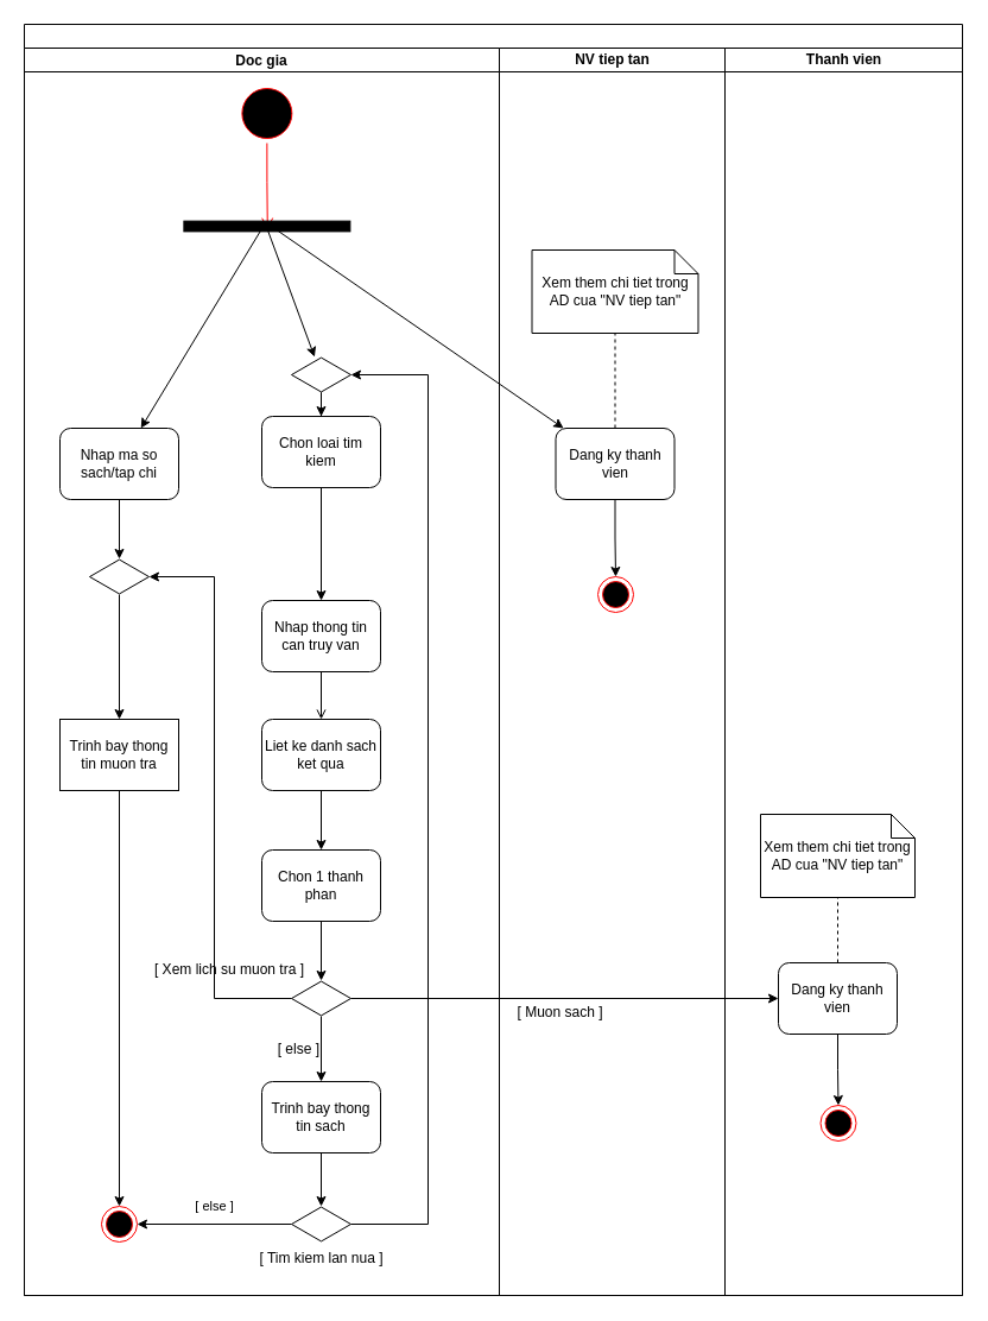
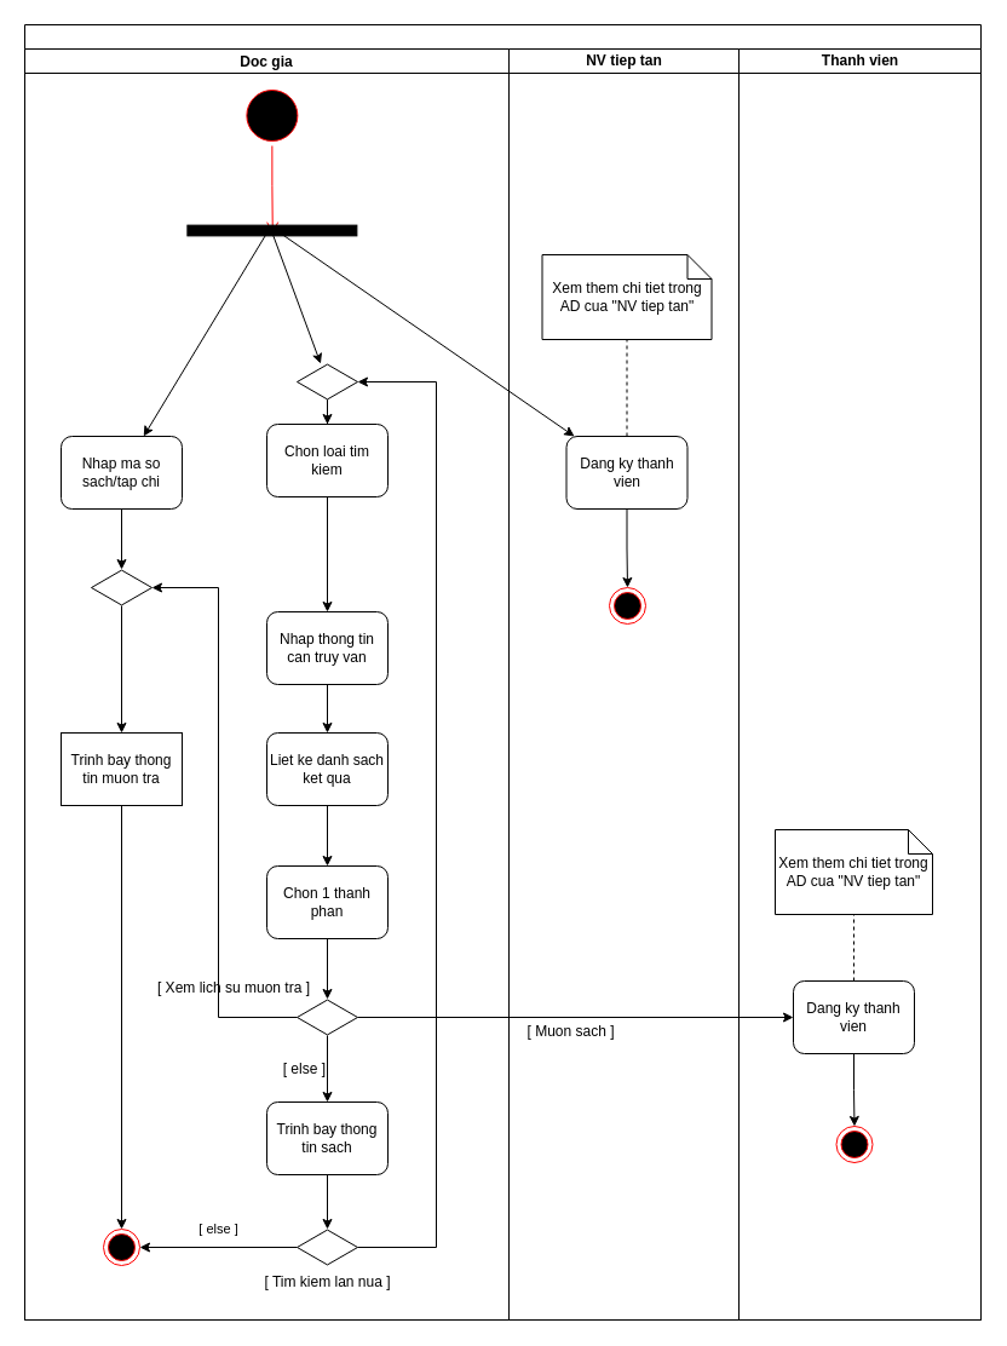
- <mxCell id="25" value="" style="edgeStyle=orthogonalEdgeStyle;rounded=0;orthogonalLoop=1;jettySize=auto;html=1;endArrow=open;" parent="24" source="35" target="36" edge="1"><mxGeometry relative="1" as="geometry" /></mxCell>
+ <mxCell id="25" value="" style="edgeStyle=orthogonalEdgeStyle;rounded=0;orthogonalLoop=1;jettySize=auto;html=1;" parent="24" source="35" target="36" edge="1"><mxGeometry relative="1" as="geometry" /></mxCell>
